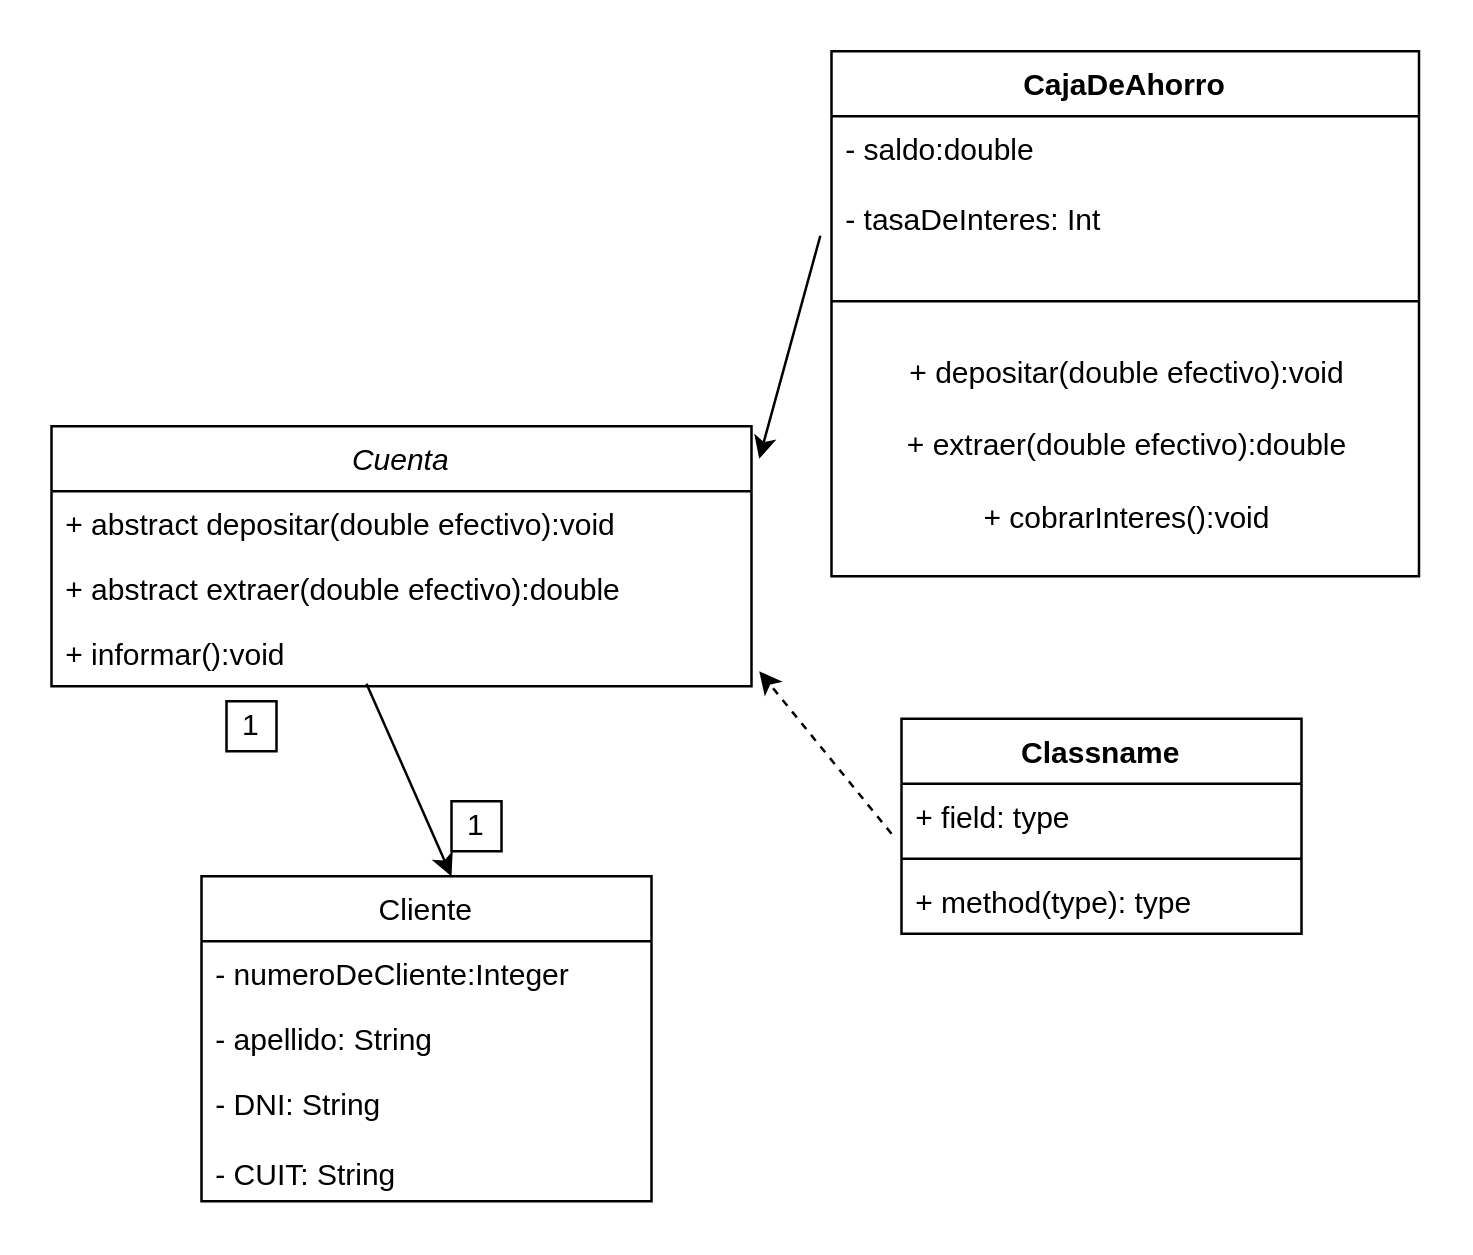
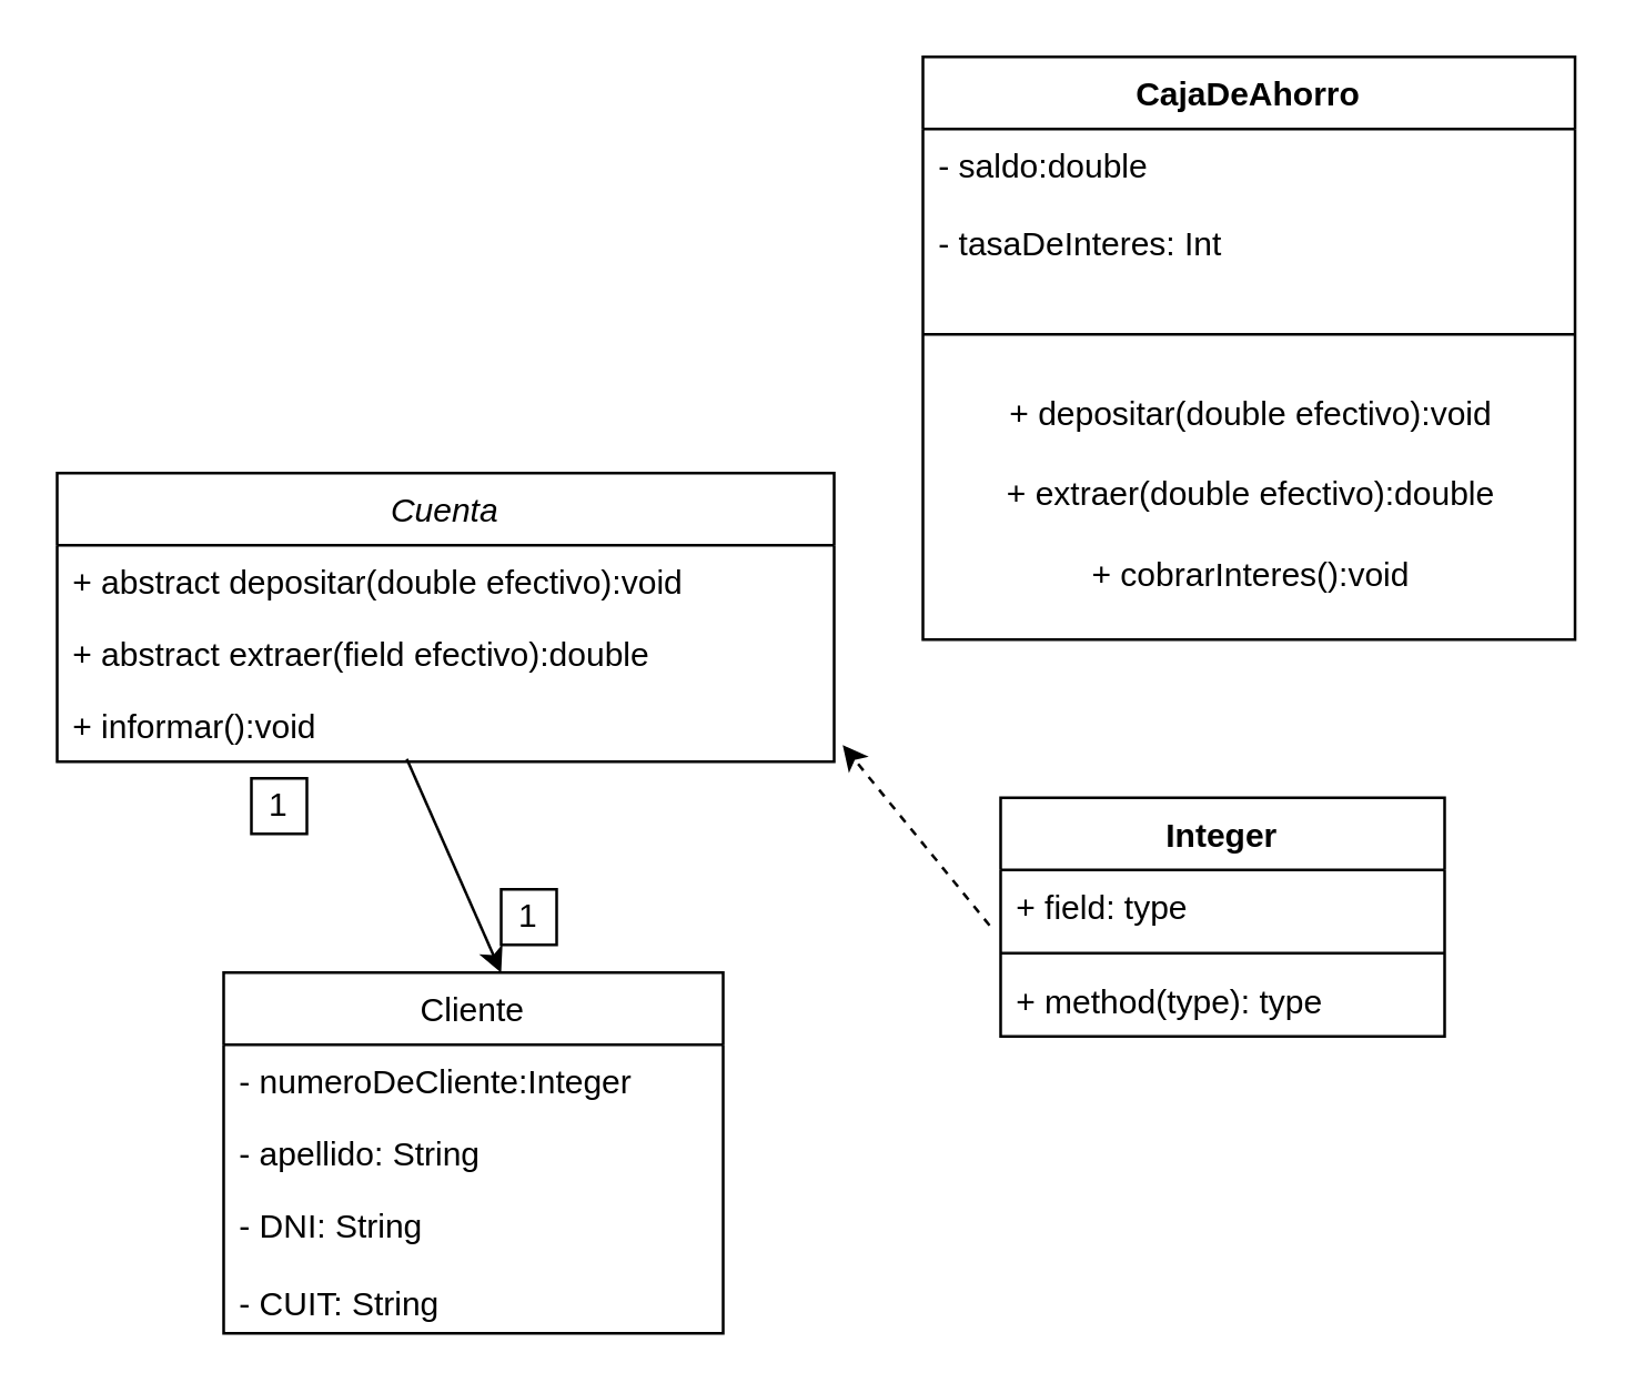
- <mxCell id="21" value="" style="endArrow=classic;html=1;rounded=0;exitX=-0.019;exitY=0.885;exitDx=0;exitDy=0;exitPerimeter=0;entryX=1.011;entryY=0.125;entryDx=0;entryDy=0;entryPerimeter=0;" edge="1" parent="1" source="14" target="6"><mxGeometry width="50" height="50" relative="1" as="geometry"><mxPoint x="190" y="152" as="sourcePoint" /><mxPoint x="240" y="102" as="targetPoint" /></mxGeometry></mxCell>
- <mxCell id="8" value="+ abstract extraer(double efectivo):double" style="text;strokeColor=none;fillColor=none;align=left;verticalAlign=top;spacingLeft=4;spacingRight=4;overflow=hidden;rotatable=0;points=[[0,0.5],[1,0.5]];portConstraint=eastwest;" vertex="1" parent="6"><mxGeometry y="52" width="280" height="26" as="geometry" /></mxCell>
+ <mxCell id="8" value="+ abstract extraer(field efectivo):double" style="text;strokeColor=none;fillColor=none;align=left;verticalAlign=top;spacingLeft=4;spacingRight=4;overflow=hidden;rotatable=0;points=[[0,0.5],[1,0.5]];portConstraint=eastwest;" vertex="1" parent="6"><mxGeometry y="52" width="280" height="26" as="geometry" /></mxCell>
- <mxCell id="17" value="Classname" style="swimlane;fontStyle=1;align=center;verticalAlign=top;childLayout=stackLayout;horizontal=1;startSize=26;horizontalStack=0;resizeParent=1;resizeParentMax=0;resizeLast=0;collapsible=1;marginBottom=0;" vertex="1" parent="1"><mxGeometry x="360" y="287" width="160" height="86" as="geometry" /></mxCell>
+ <mxCell id="17" value="Integer" style="swimlane;fontStyle=1;align=center;verticalAlign=top;childLayout=stackLayout;horizontal=1;startSize=26;horizontalStack=0;resizeParent=1;resizeParentMax=0;resizeLast=0;collapsible=1;marginBottom=0;" vertex="1" parent="1"><mxGeometry x="360" y="287" width="160" height="86" as="geometry" /></mxCell>
